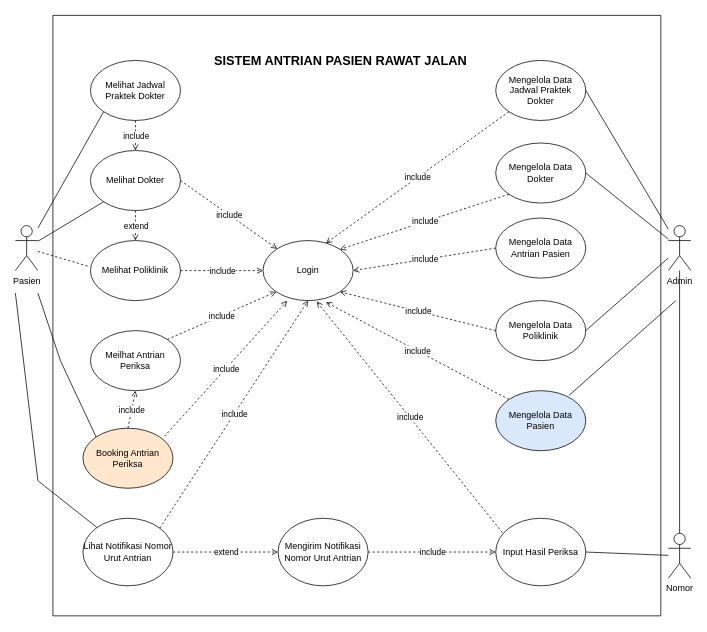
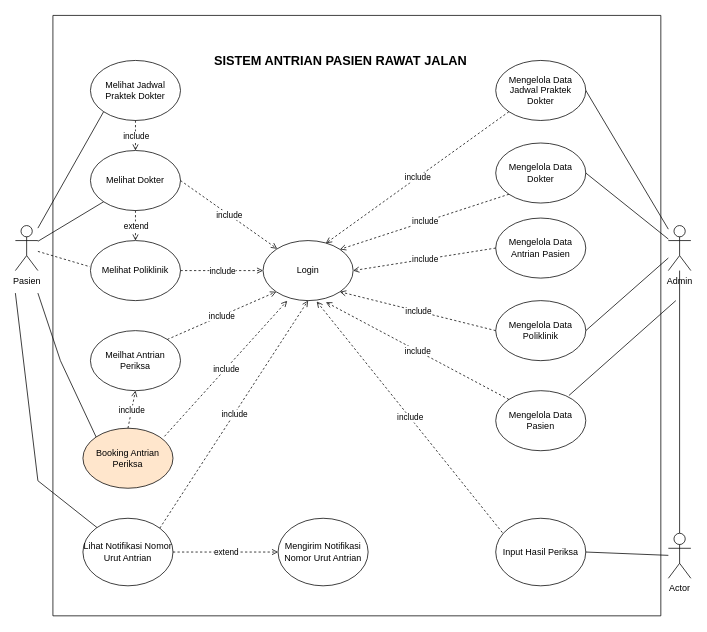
- <mxCell id="35" value="Mengelola Data Pasien" style="ellipse;whiteSpace=wrap;html=1;fillColor=#dae8fc;" parent="1" vertex="1"><mxGeometry x="660" y="520" width="120" height="80" as="geometry" /></mxCell>
+ <mxCell id="35" value="Mengelola Data Pasien" style="ellipse;whiteSpace=wrap;html=1;" parent="1" vertex="1"><mxGeometry x="660" y="520" width="120" height="80" as="geometry" /></mxCell>
- <mxCell id="57" value="" style="endArrow=open;html=1;rounded=0;endFill=0;dashed=1;exitX=1;exitY=0.5;exitDx=0;exitDy=0;entryX=0;entryY=0.5;entryDx=0;entryDy=0;" parent="1" source="56" target="52" edge="1"><mxGeometry relative="1" as="geometry"><mxPoint x="530" y="685" as="sourcePoint" /><mxPoint x="540" y="635" as="targetPoint" /></mxGeometry></mxCell>
- <mxCell id="58" value="include" style="edgeLabel;resizable=0;html=1;align=center;verticalAlign=middle;" parent="57" connectable="0" vertex="1"><mxGeometry relative="1" as="geometry" /></mxCell>
- <mxCell id="51" value="Nomor" style="shape=umlActor;verticalLabelPosition=bottom;verticalAlign=top;html=1;outlineConnect=0;" parent="1" vertex="1"><mxGeometry x="890" y="710" width="30" height="60" as="geometry" /></mxCell>
+ <mxCell id="51" value="Actor" style="shape=umlActor;verticalLabelPosition=bottom;verticalAlign=top;html=1;outlineConnect=0;" parent="1" vertex="1"><mxGeometry x="890" y="710" width="30" height="60" as="geometry" /></mxCell>
